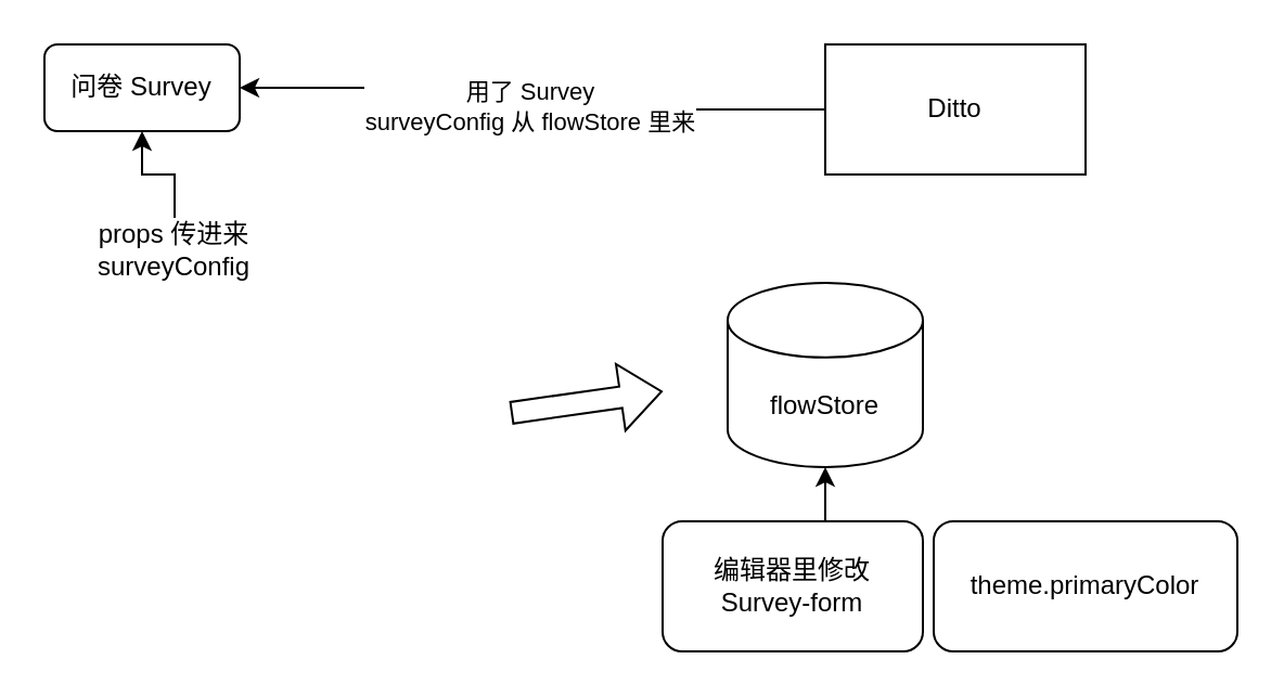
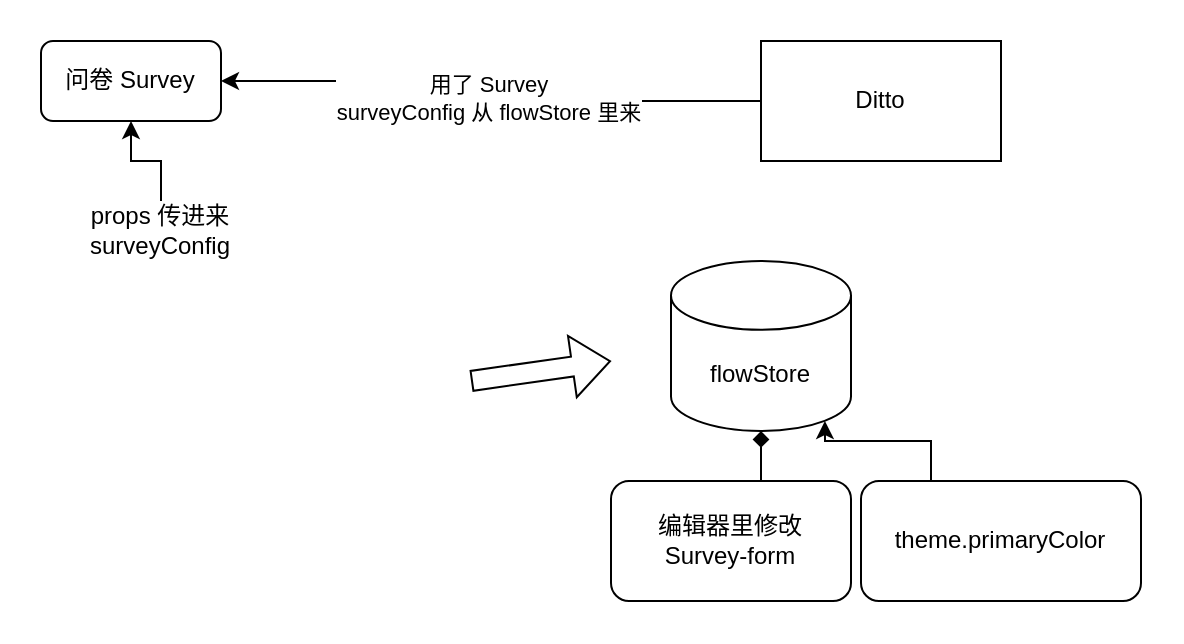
+ <mxCell id="13" style="edgeStyle=orthogonalEdgeStyle;rounded=0;orthogonalLoop=1;jettySize=auto;html=1;exitX=0.25;exitY=0;exitDx=0;exitDy=0;entryX=0.855;entryY=1;entryDx=0;entryDy=-4.988;entryPerimeter=0;" edge="1" parent="1" source="12" target="8"><mxGeometry relative="1" as="geometry" /></mxCell>
- <mxCell id="9" style="edgeStyle=orthogonalEdgeStyle;rounded=0;orthogonalLoop=1;jettySize=auto;html=1;exitX=0.5;exitY=0;exitDx=0;exitDy=0;entryX=0.5;entryY=1;entryDx=0;entryDy=0;entryPerimeter=0;" edge="1" parent="1" source="10" target="8"><mxGeometry relative="1" as="geometry"><mxPoint x="365" y="210" as="targetPoint" /></mxGeometry></mxCell>
+ <mxCell id="9" style="edgeStyle=orthogonalEdgeStyle;rounded=0;orthogonalLoop=1;jettySize=auto;html=1;exitX=0.5;exitY=0;exitDx=0;exitDy=0;entryX=0.5;entryY=1;entryDx=0;entryDy=0;entryPerimeter=0;endArrow=diamond;" edge="1" parent="1" source="10" target="8"><mxGeometry relative="1" as="geometry"><mxPoint x="365" y="210" as="targetPoint" /></mxGeometry></mxCell>
